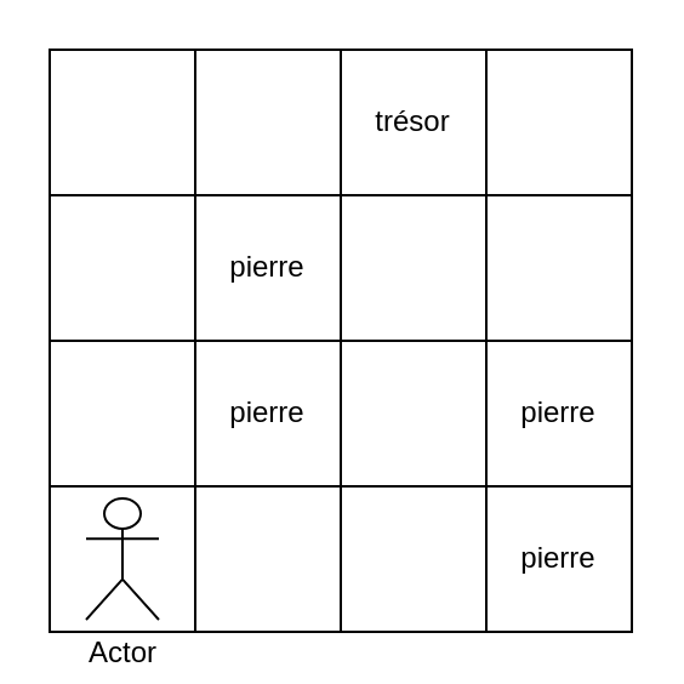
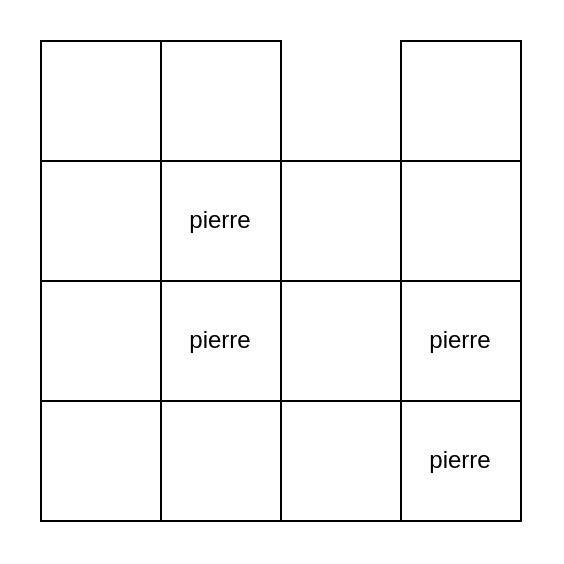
- <mxCell id="4" value="trésor" style="rounded=0;whiteSpace=wrap;html=1;" vertex="1" parent="1"><mxGeometry x="140" y="20" width="60" height="60" as="geometry" /></mxCell>
- <mxCell id="17" value="Actor" style="shape=umlActor;verticalLabelPosition=bottom;verticalAlign=top;html=1;outlineConnect=0;" vertex="1" parent="1"><mxGeometry x="35" y="205" width="30" height="50" as="geometry" /></mxCell>
